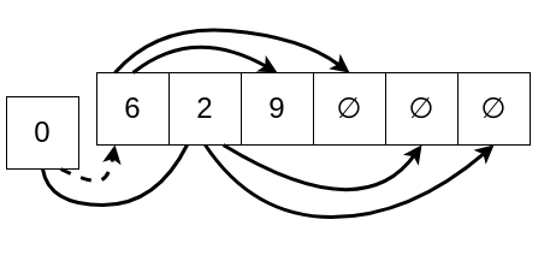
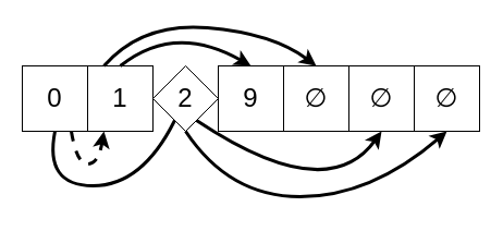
- <mxCell id="3" value="6" style="rounded=0;whiteSpace=wrap;html=1;fontSize=24;" parent="1" vertex="1"><mxGeometry x="80" y="60" width="60" height="60" as="geometry" /></mxCell>
+ <mxCell id="3" value="1" style="rounded=0;whiteSpace=wrap;html=1;fontSize=24;" parent="1" vertex="1"><mxGeometry x="80" y="60" width="60" height="60" as="geometry" /></mxCell>
- <mxCell id="4" value="2" style="rounded=0;whiteSpace=wrap;html=1;fontSize=24;" parent="1" vertex="1"><mxGeometry x="140" y="60" width="60" height="60" as="geometry" /></mxCell>
+ <mxCell id="4" value="2" style="rhombus;whiteSpace=wrap;html=1;fontSize=24;" parent="1" vertex="1"><mxGeometry x="140" y="60" width="60" height="60" as="geometry" /></mxCell>
- <mxCell id="2" value="0" style="rounded=0;whiteSpace=wrap;html=1;fontSize=24;" parent="1" vertex="1"><mxGeometry x="5" y="80" width="60" height="60" as="geometry" /></mxCell>
+ <mxCell id="2" value="0" style="rounded=0;whiteSpace=wrap;html=1;fontSize=24;" parent="1" vertex="1"><mxGeometry y="60" width="60" height="60" as="geometry" x="20" /></mxCell>
